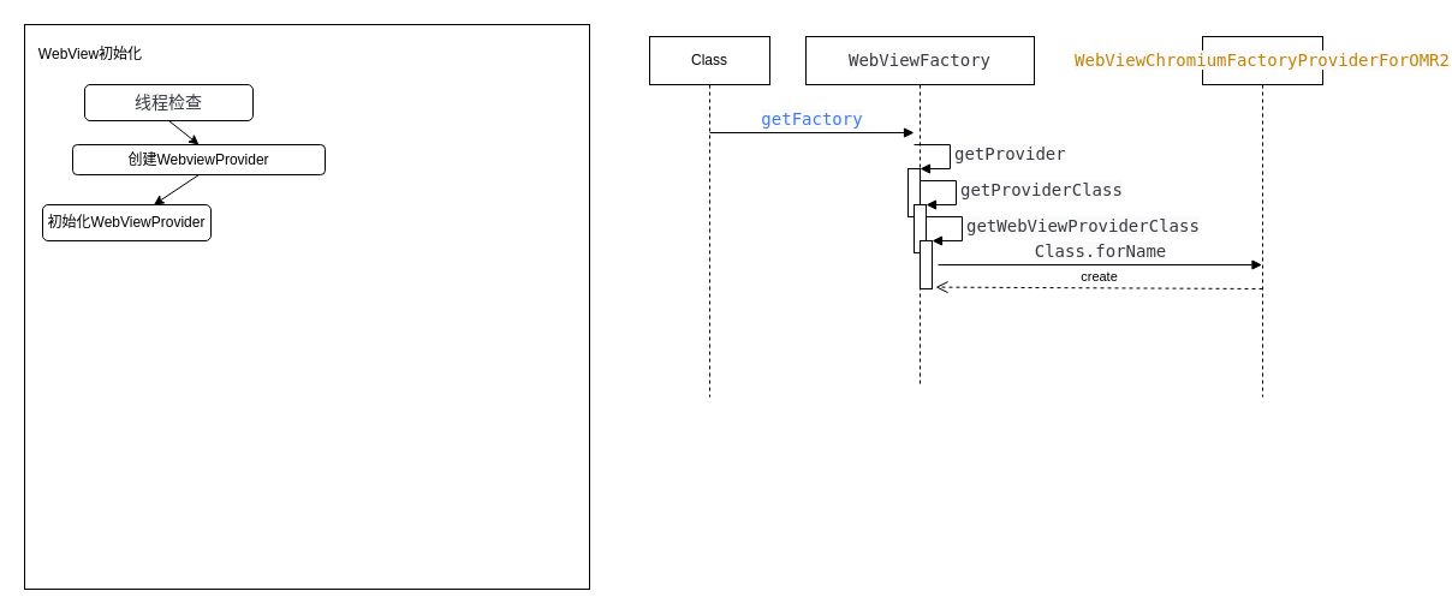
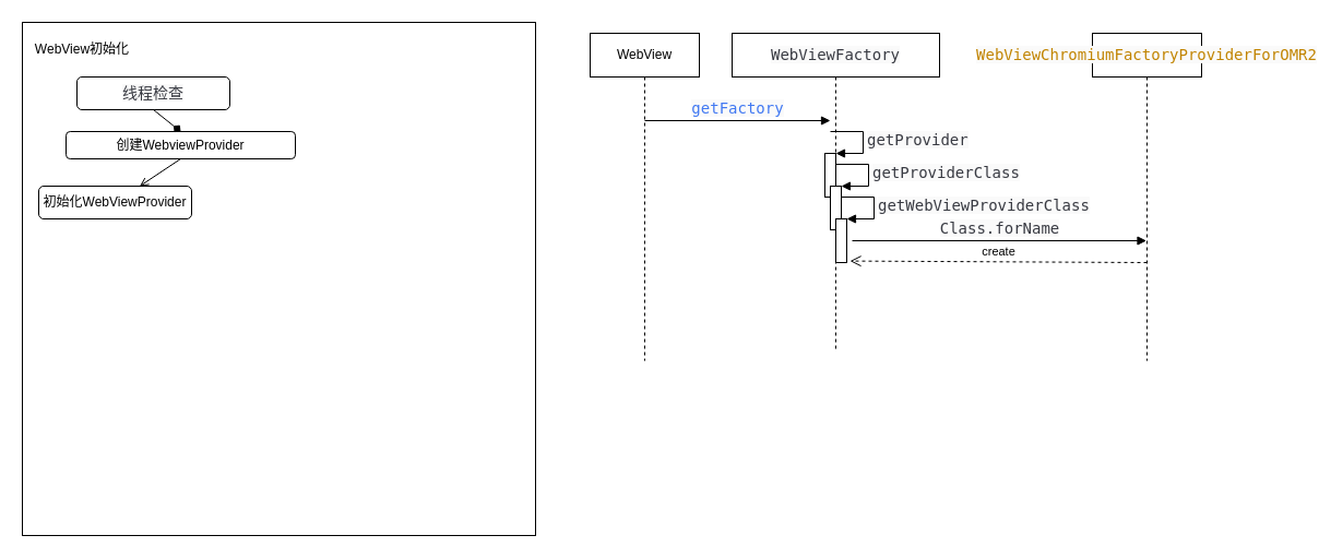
- <mxCell id="9" value="Class" style="shape=umlLifeline;perimeter=lifelinePerimeter;whiteSpace=wrap;html=1;container=1;collapsible=0;recursiveResize=0;outlineConnect=0;" vertex="1" parent="1"><mxGeometry x="540" y="30" width="100" height="300" as="geometry" /></mxCell>
+ <mxCell id="9" value="WebView" style="shape=umlLifeline;perimeter=lifelinePerimeter;whiteSpace=wrap;html=1;container=1;collapsible=0;recursiveResize=0;outlineConnect=0;" vertex="1" parent="1"><mxGeometry x="540" y="30" width="100" height="300" as="geometry" /></mxCell>
- <mxCell id="6" value="" style="endArrow=classic;html=1;exitX=0.5;exitY=1;exitDx=0;exitDy=0;entryX=0.5;entryY=0;entryDx=0;entryDy=0;" edge="1" parent="1" source="4" target="5"><mxGeometry width="50" height="50" relative="1" as="geometry"><mxPoint x="430" y="290" as="sourcePoint" /><mxPoint x="480" y="240" as="targetPoint" /></mxGeometry></mxCell>
+ <mxCell id="6" value="" style="endArrow=diamond;html=1;exitX=0.5;exitY=1;exitDx=0;exitDy=0;entryX=0.5;entryY=0;entryDx=0;entryDy=0;" edge="1" parent="1" source="4" target="5"><mxGeometry width="50" height="50" relative="1" as="geometry"><mxPoint x="430" y="290" as="sourcePoint" /><mxPoint x="480" y="240" as="targetPoint" /></mxGeometry></mxCell>
- <mxCell id="8" value="" style="endArrow=classic;html=1;exitX=0.5;exitY=1;exitDx=0;exitDy=0;" edge="1" parent="1" source="5" target="7"><mxGeometry width="50" height="50" relative="1" as="geometry"><mxPoint x="180" y="280" as="sourcePoint" /><mxPoint x="230" y="230" as="targetPoint" /></mxGeometry></mxCell>
+ <mxCell id="8" value="" style="endArrow=open;html=1;exitX=0.5;exitY=1;exitDx=0;exitDy=0;" edge="1" parent="1" source="5" target="7"><mxGeometry width="50" height="50" relative="1" as="geometry"><mxPoint x="180" y="280" as="sourcePoint" /><mxPoint x="230" y="230" as="targetPoint" /></mxGeometry></mxCell>
